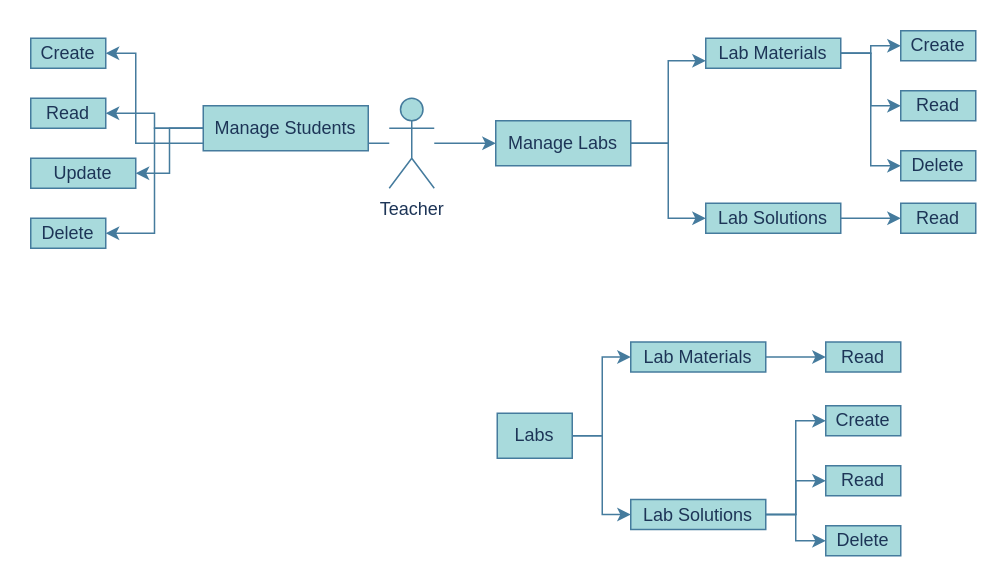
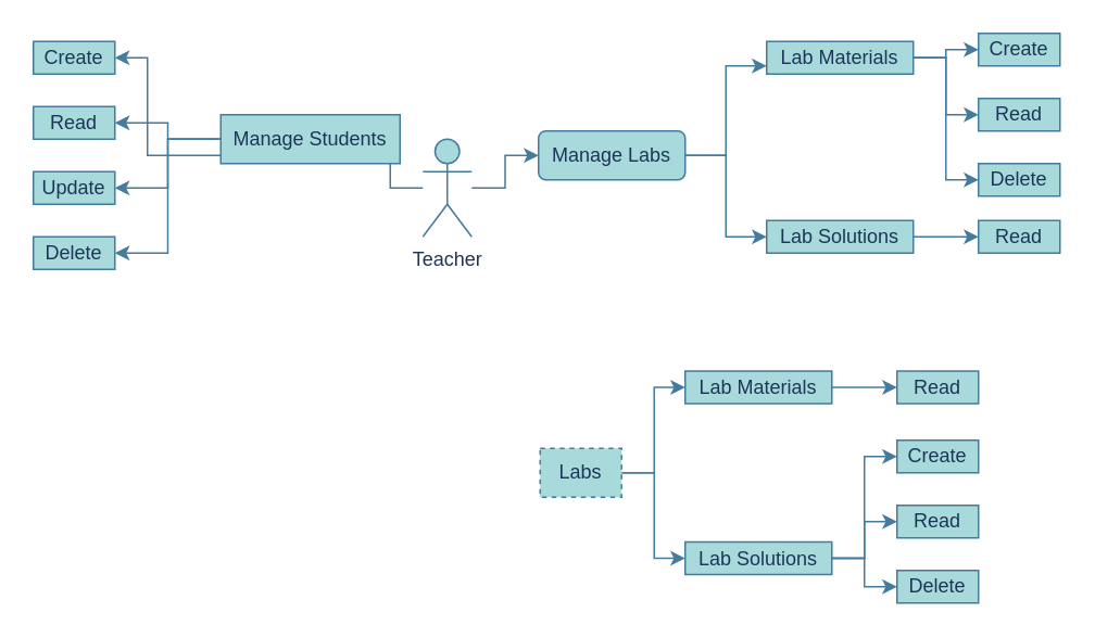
- <mxCell id="4" value="Teacher" style="shape=umlActor;verticalLabelPosition=bottom;verticalAlign=top;html=1;outlineConnect=0;labelBackgroundColor=none;fillColor=#A8DADC;strokeColor=#457B9D;fontColor=#1D3557;" parent="1" vertex="1"><mxGeometry x="259" y="65" width="30" height="60" as="geometry" /></mxCell>
+ <mxCell id="4" value="Teacher" style="shape=umlActor;verticalLabelPosition=bottom;verticalAlign=top;html=1;outlineConnect=0;labelBackgroundColor=none;fillColor=#A8DADC;strokeColor=#457B9D;fontColor=#1D3557;" parent="1" vertex="1"><mxGeometry x="259" y="85" width="30" height="60" as="geometry" /></mxCell>
- <mxCell id="12" value="Manage Labs" style="rounded=0;whiteSpace=wrap;html=1;labelBackgroundColor=none;fillColor=#A8DADC;strokeColor=#457B9D;fontColor=#1D3557;" parent="1" vertex="1"><mxGeometry x="330" y="80" width="90" height="30" as="geometry" /></mxCell>
+ <mxCell id="12" value="Manage Labs" style="whiteSpace=wrap;html=1;labelBackgroundColor=none;fillColor=#A8DADC;strokeColor=#457B9D;fontColor=#1D3557;rounded=1;" parent="1" vertex="1"><mxGeometry x="330" y="80" width="90" height="30" as="geometry" /></mxCell>
- <mxCell id="15" value="Update" style="rounded=0;whiteSpace=wrap;html=1;labelBackgroundColor=none;fillColor=#A8DADC;strokeColor=#457B9D;fontColor=#1D3557;" parent="1" vertex="1"><mxGeometry x="20" y="105" width="70" height="20" as="geometry" /></mxCell>
+ <mxCell id="15" value="Update" style="rounded=0;whiteSpace=wrap;html=1;labelBackgroundColor=none;fillColor=#A8DADC;strokeColor=#457B9D;fontColor=#1D3557;" parent="1" vertex="1"><mxGeometry x="20" y="105" width="50" height="20" as="geometry" /></mxCell>
- <mxCell id="29" value="Labs" style="rounded=0;whiteSpace=wrap;html=1;labelBackgroundColor=none;fillColor=#A8DADC;strokeColor=#457B9D;fontColor=#1D3557;" vertex="1" parent="1"><mxGeometry x="331" y="275" width="50" height="30" as="geometry" /></mxCell>
+ <mxCell id="29" value="Labs" style="rounded=0;whiteSpace=wrap;html=1;labelBackgroundColor=none;fillColor=#A8DADC;strokeColor=#457B9D;fontColor=#1D3557;dashed=1;" vertex="1" parent="1"><mxGeometry x="331" y="275" width="50" height="30" as="geometry" /></mxCell>
